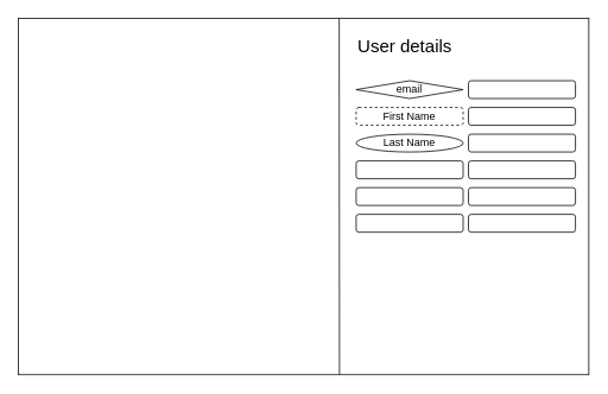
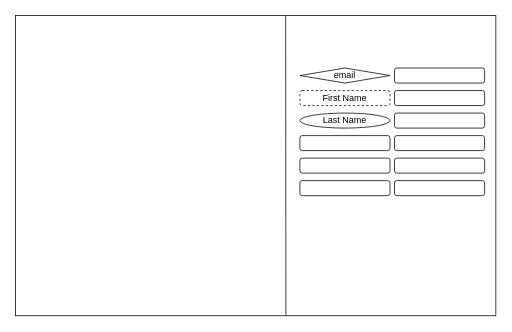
- <mxCell id="4" value="User details" style="rounded=0;whiteSpace=wrap;html=1;fillColor=none;strokeColor=none;fontSize=20;align=left;" parent="1" vertex="1"><mxGeometry x="399" y="20" width="190" height="60" as="geometry" /></mxCell>
